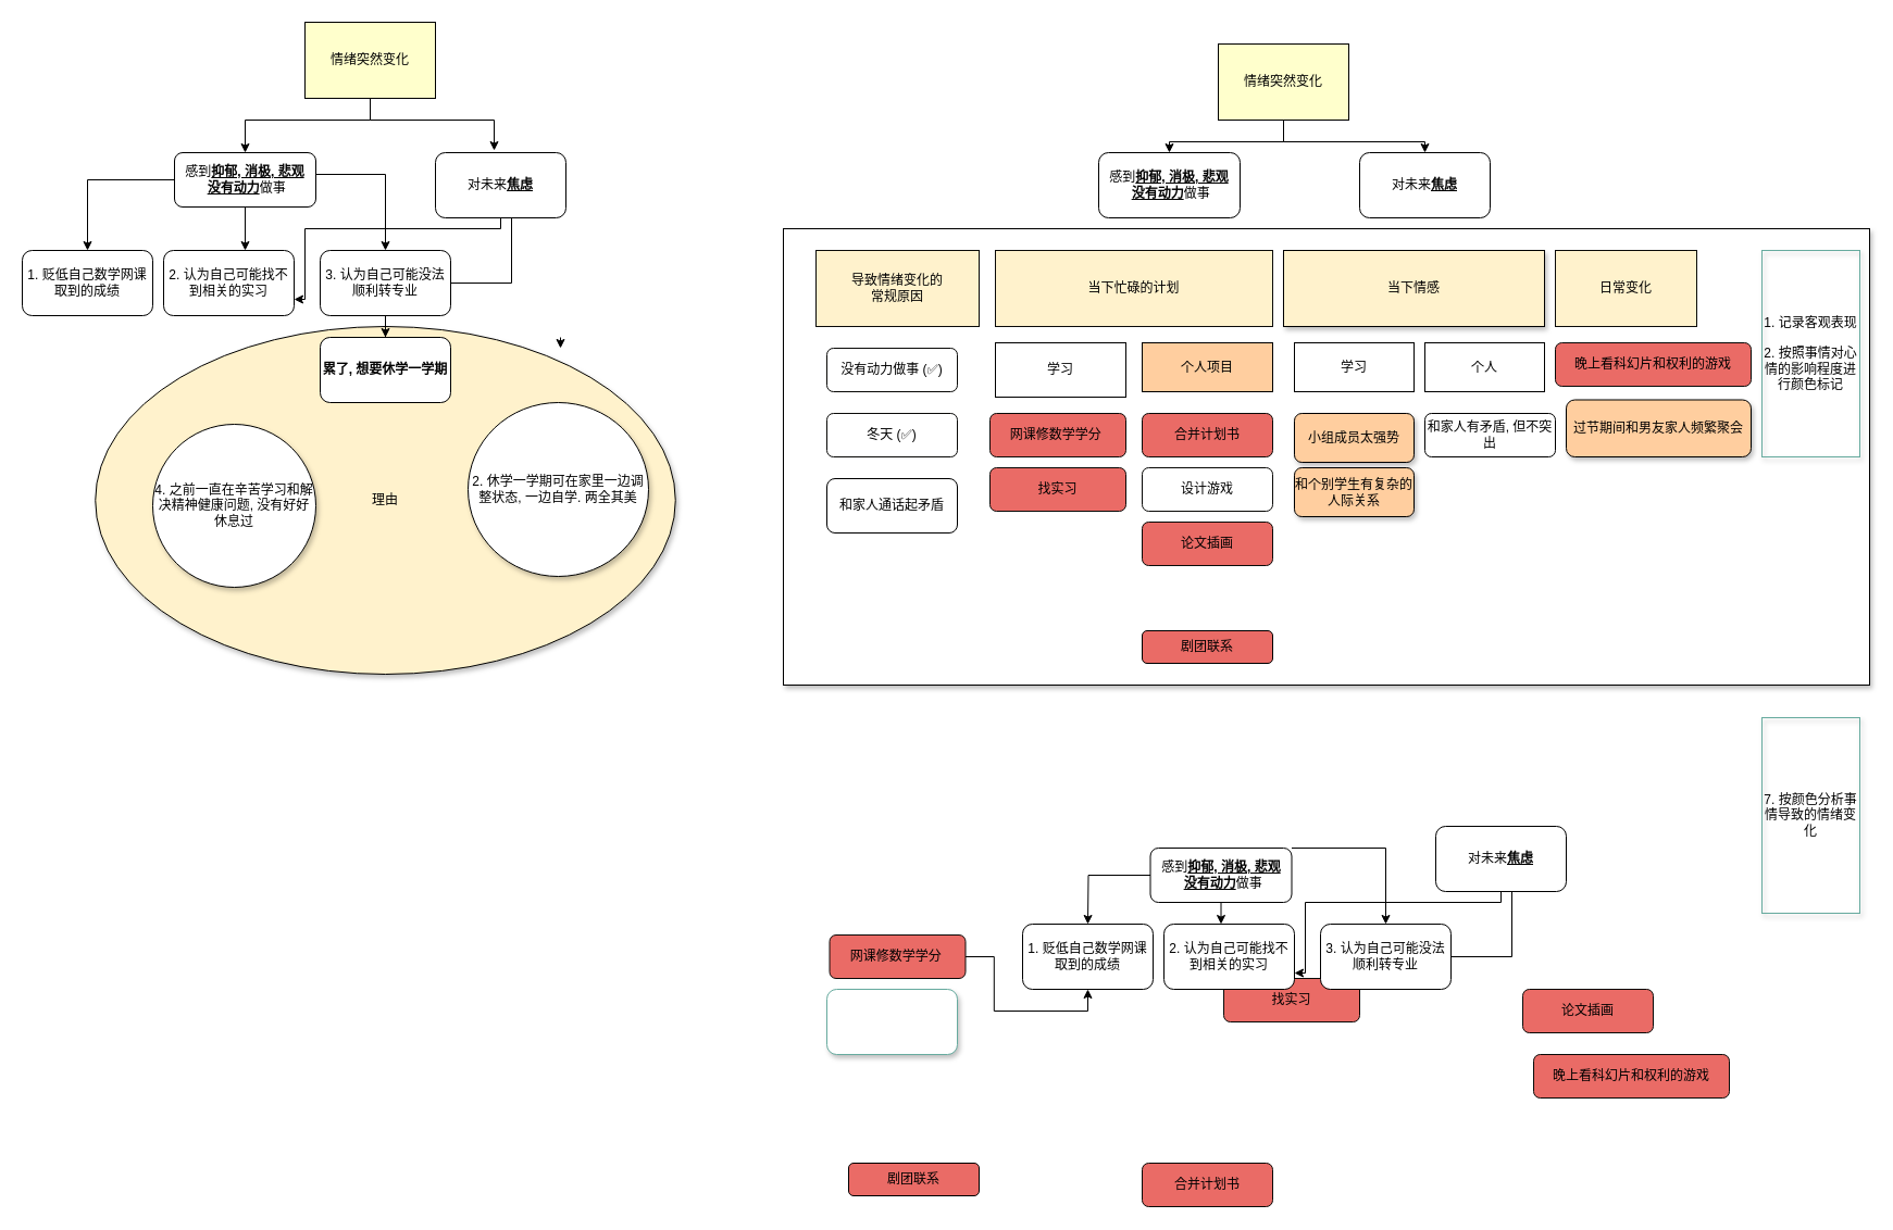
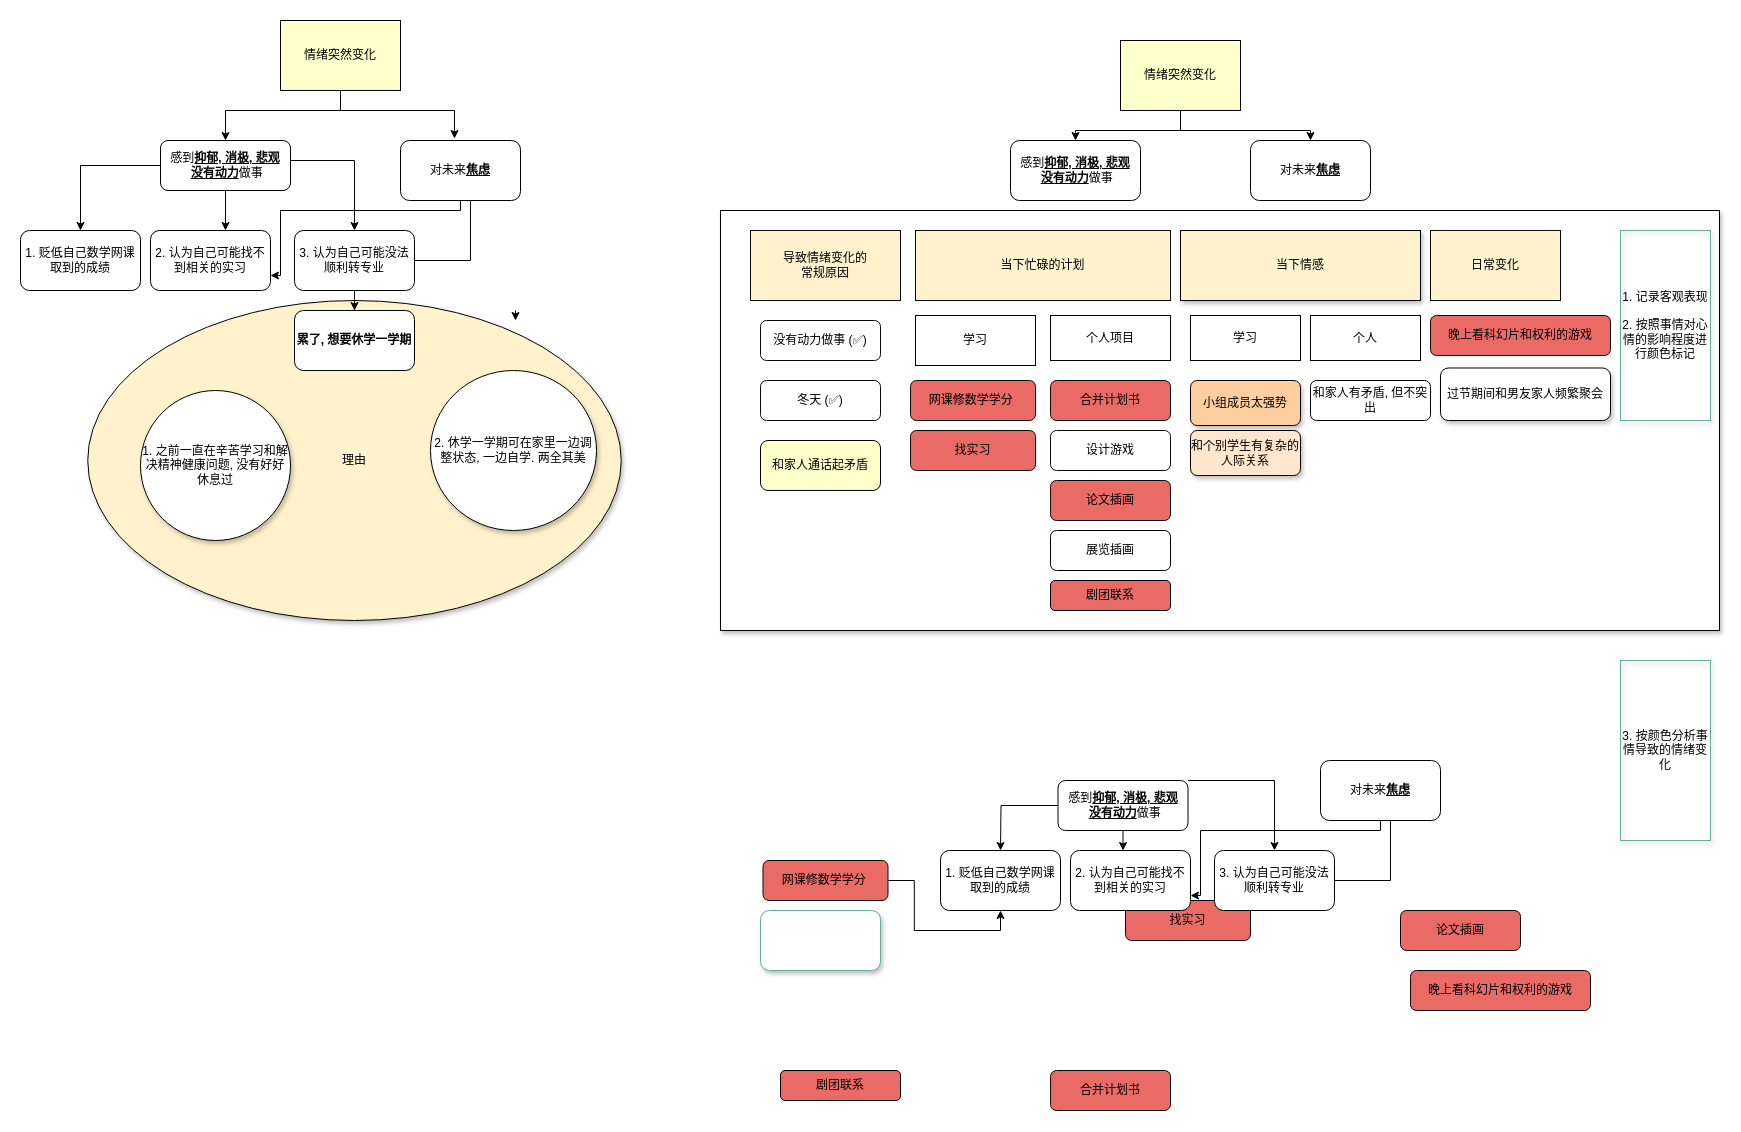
- <mxCell id="33" value="个人项目" style="rounded=0;whiteSpace=wrap;html=1;strokeColor=#000000;fillColor=#ffce9f;" vertex="1" parent="1"><mxGeometry x="1050" y="315" width="120" height="45" as="geometry" /></mxCell>
+ <mxCell id="33" value="个人项目" style="rounded=0;whiteSpace=wrap;html=1;strokeColor=#000000;fillColor=#FFFFFF;" vertex="1" parent="1"><mxGeometry x="1050" y="315" width="120" height="45" as="geometry" /></mxCell>
- <mxCell id="38" value="过节期间和男友家人频繁聚会" style="rounded=1;whiteSpace=wrap;html=1;shadow=1;strokeColor=#000000;fillColor=#FFCE9F;" vertex="1" parent="1"><mxGeometry x="1440" y="367.5" width="170" height="52.5" as="geometry" /></mxCell>
+ <mxCell id="38" value="过节期间和男友家人频繁聚会" style="rounded=1;whiteSpace=wrap;html=1;shadow=1;strokeColor=#000000;fillColor=#ffffff;" vertex="1" parent="1"><mxGeometry x="1440" y="367.5" width="170" height="52.5" as="geometry" /></mxCell>
- <mxCell id="39" value="和个别学生有复杂的人际关系" style="rounded=1;whiteSpace=wrap;html=1;shadow=1;strokeColor=#000000;fillColor=#FFCE9F;" vertex="1" parent="1"><mxGeometry x="1190" y="430" width="110" height="45" as="geometry" /></mxCell>
+ <mxCell id="39" value="和个别学生有复杂的人际关系" style="rounded=1;whiteSpace=wrap;html=1;shadow=1;strokeColor=#000000;fillColor=#ffe6cc;" vertex="1" parent="1"><mxGeometry x="1190" y="430" width="110" height="45" as="geometry" /></mxCell>
- <mxCell id="48" value="4. 之前一直在辛苦学习和解决精神健康问题, 没有好好休息过" style="ellipse;whiteSpace=wrap;html=1;shadow=1;strokeColor=#000000;fillColor=#FFFFFF;" vertex="1" parent="1"><mxGeometry x="140" y="390" width="150" height="150" as="geometry" /></mxCell>
+ <mxCell id="48" value="1. 之前一直在辛苦学习和解决精神健康问题, 没有好好休息过" style="ellipse;whiteSpace=wrap;html=1;shadow=1;strokeColor=#000000;fillColor=#FFFFFF;" vertex="1" parent="1"><mxGeometry x="140" y="390" width="150" height="150" as="geometry" /></mxCell>
- <mxCell id="24" value="和家人通话起矛盾" style="rounded=1;whiteSpace=wrap;html=1;strokeColor=#000000;fillColor=#FFFFFF;" vertex="1" parent="1"><mxGeometry x="760" y="440" width="120" height="50" as="geometry" /></mxCell>
+ <mxCell id="24" value="和家人通话起矛盾" style="rounded=1;whiteSpace=wrap;html=1;strokeColor=#000000;fillColor=#ffffcc;" vertex="1" parent="1"><mxGeometry x="760" y="440" width="120" height="50" as="geometry" /></mxCell>
+ <mxCell id="30" value="展览插画" style="rounded=1;whiteSpace=wrap;html=1;strokeColor=#000000;fillColor=#FFFFFF;" vertex="1" parent="1"><mxGeometry x="1050" y="530" width="120" height="40" as="geometry" /></mxCell>
- <mxCell id="51" value="7. 按颜色分析事情导致的情绪变化" style="text;html=1;strokeColor=#67AB9F;fillColor=none;align=center;verticalAlign=middle;whiteSpace=wrap;rounded=0;shadow=1;" vertex="1" parent="1"><mxGeometry x="1620" y="660" width="90" height="180" as="geometry" /></mxCell>
+ <mxCell id="51" value="3. 按颜色分析事情导致的情绪变化" style="text;html=1;strokeColor=#67AB9F;fillColor=none;align=center;verticalAlign=middle;whiteSpace=wrap;rounded=0;shadow=1;" vertex="1" parent="1"><mxGeometry x="1620" y="660" width="90" height="180" as="geometry" /></mxCell>
